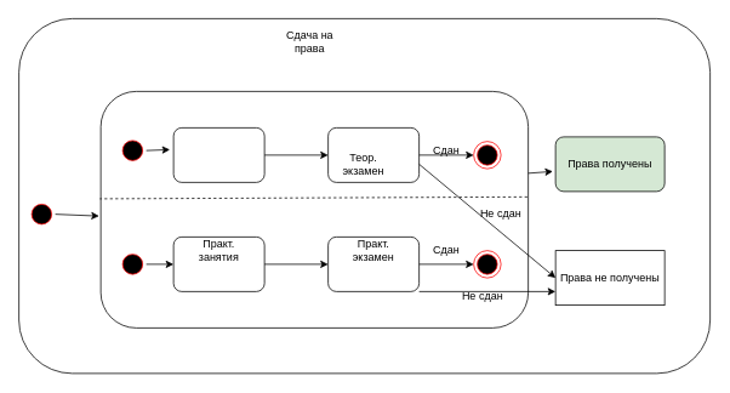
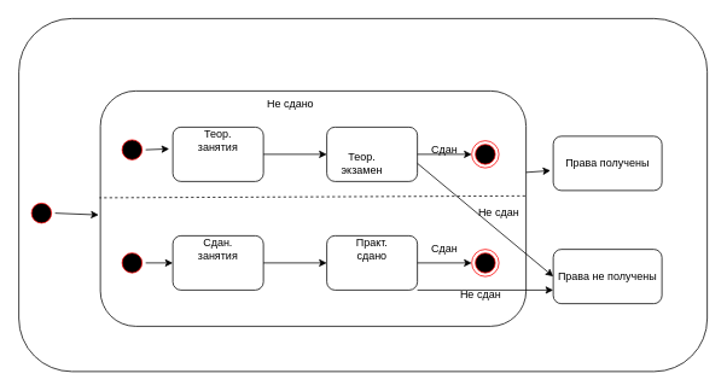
- <mxCell id="3" value="Сдача на права" style="text;html=1;align=center;verticalAlign=middle;whiteSpace=wrap;rounded=0;" vertex="1" parent="1"><mxGeometry x="310" y="30" width="60" height="30" as="geometry" /></mxCell>
+ <mxCell id="5" value="Не сдано" style="text;html=1;align=center;verticalAlign=middle;whiteSpace=wrap;rounded=0;" vertex="1" parent="1"><mxGeometry x="290" y="100" width="60" height="30" as="geometry" /></mxCell>
+ <mxCell id="8" value="Теор. занятия" style="text;html=1;align=center;verticalAlign=middle;whiteSpace=wrap;rounded=0;" vertex="1" parent="1"><mxGeometry x="210" y="140" width="60" height="30" as="geometry" /></mxCell>
- <mxCell id="27" value="Права получены" style="rounded=1;whiteSpace=wrap;html=1;fillColor=#d5e8d4;" vertex="1" parent="1"><mxGeometry x="610" y="150" width="120" height="60" as="geometry" /></mxCell>
+ <mxCell id="27" value="Права получены" style="rounded=1;whiteSpace=wrap;html=1;" vertex="1" parent="1"><mxGeometry x="610" y="150" width="120" height="60" as="geometry" /></mxCell>
- <mxCell id="13" value="Практ. занятия" style="text;html=1;align=center;verticalAlign=middle;whiteSpace=wrap;rounded=0;" vertex="1" parent="1"><mxGeometry x="210" y="260" width="60" height="30" as="geometry" /></mxCell>
+ <mxCell id="13" value="Сдан. занятия" style="text;html=1;align=center;verticalAlign=middle;whiteSpace=wrap;rounded=0;" vertex="1" parent="1"><mxGeometry x="210" y="260" width="60" height="30" as="geometry" /></mxCell>
- <mxCell id="15" value="Практ. экзамен" style="text;html=1;align=center;verticalAlign=middle;whiteSpace=wrap;rounded=0;" vertex="1" parent="1"><mxGeometry x="380" y="260" width="60" height="30" as="geometry" /></mxCell>
+ <mxCell id="15" value="Практ. сдано" style="text;html=1;align=center;verticalAlign=middle;whiteSpace=wrap;rounded=0;" vertex="1" parent="1"><mxGeometry x="380" y="260" width="60" height="30" as="geometry" /></mxCell>
- <mxCell id="31" value="Права не получены" style="whiteSpace=wrap;html=1;rounded=0;" vertex="1" parent="1"><mxGeometry x="610" y="275" width="120" height="60" as="geometry" /></mxCell>
+ <mxCell id="31" value="Права не получены" style="rounded=1;whiteSpace=wrap;html=1;" vertex="1" parent="1"><mxGeometry x="610" y="275" width="120" height="60" as="geometry" /></mxCell>
